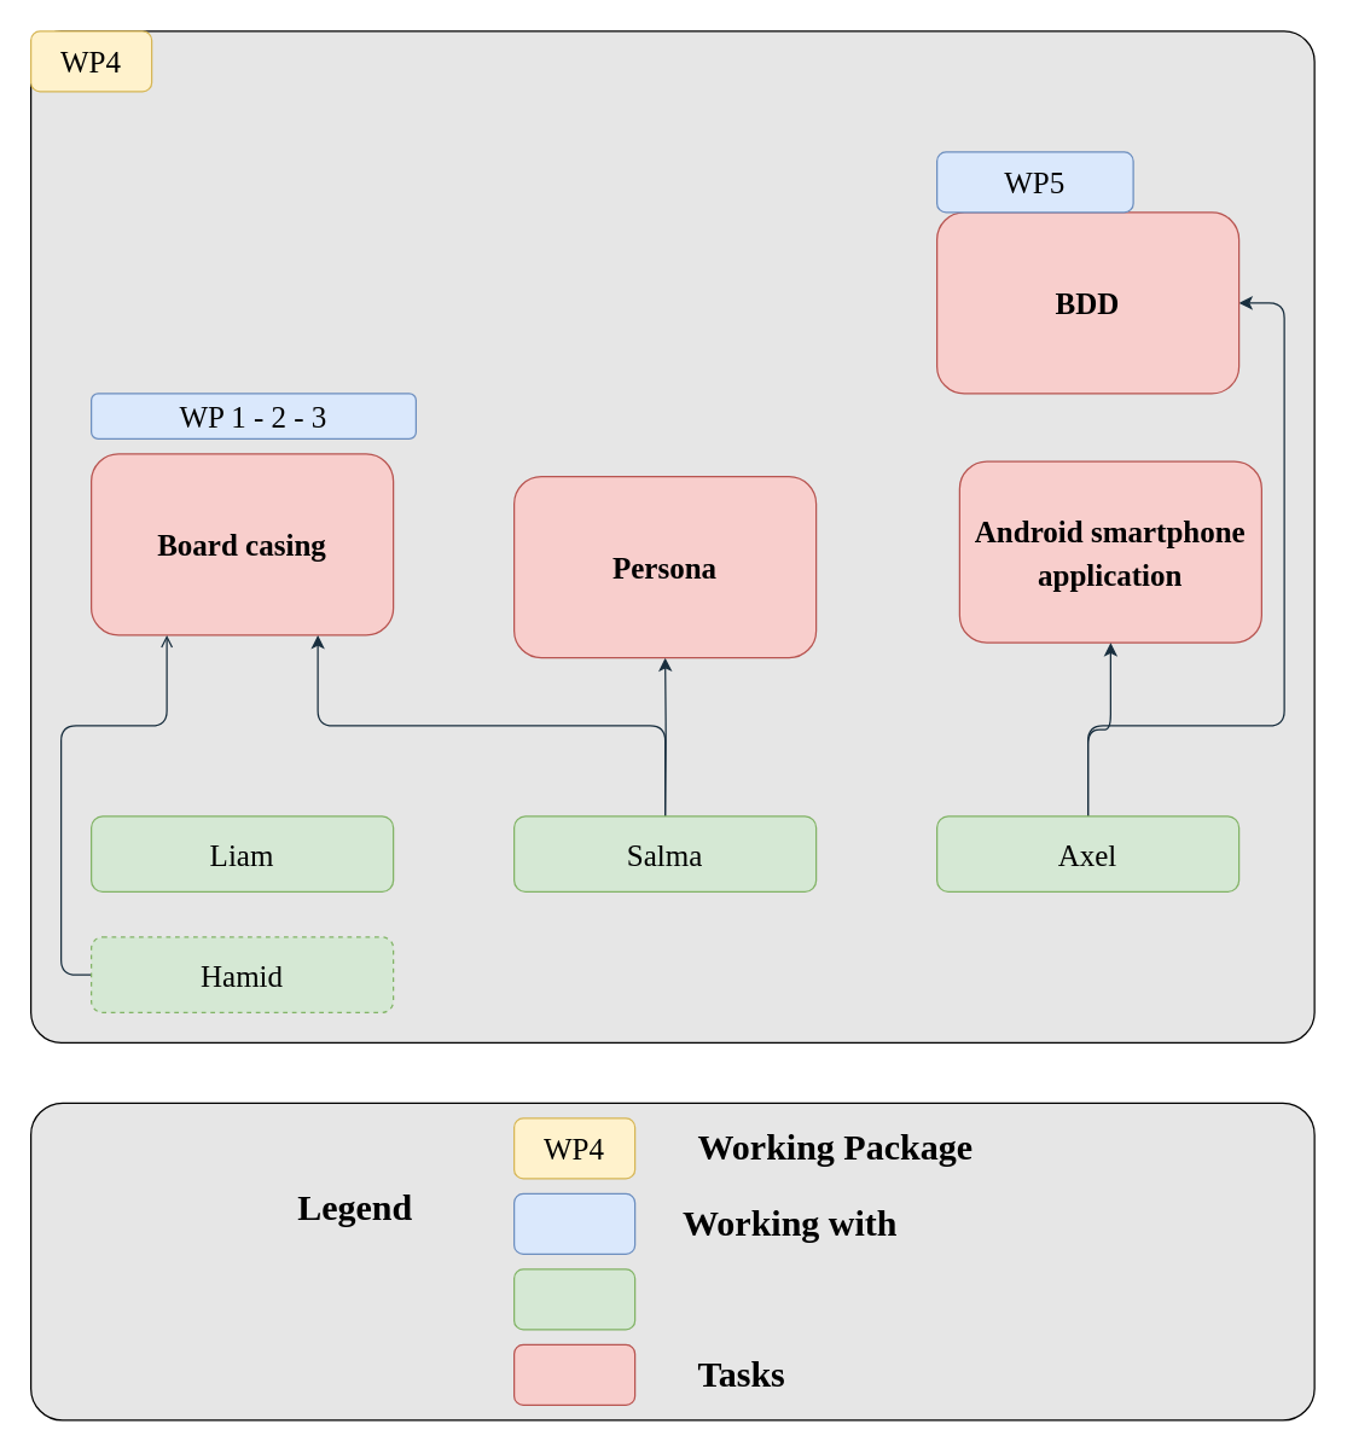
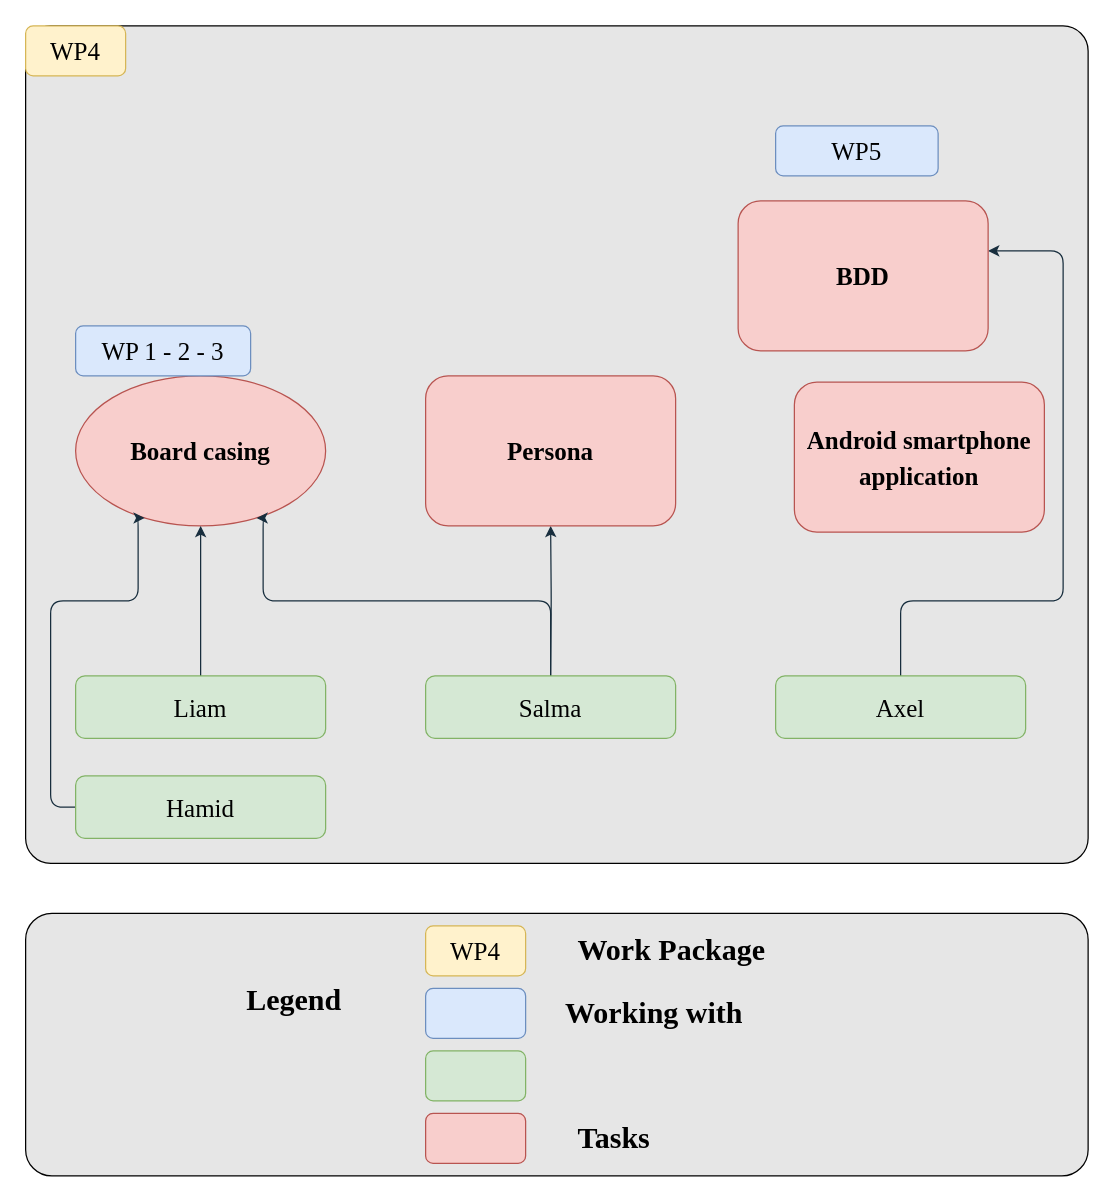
- <mxCell id="16" value="&lt;h1&gt;&lt;span style=&quot;text-align: left&quot;&gt;&lt;font style=&quot;font-size: 20px&quot;&gt;BDD&lt;/font&gt;&lt;/span&gt;&lt;/h1&gt;" style="whiteSpace=wrap;html=1;strokeColor=#b85450;fillColor=#f8cecc;rounded=1;fontFamily=Fuzzy Bubbles;fontSource=https%3A%2F%2Ffonts.googleapis.com%2Fcss%3Ffamily%3DFuzzy%2BBubbles;shadow=0;fillStyle=solid;glass=0;" parent="1" vertex="1"><mxGeometry x="620" y="140" width="200" height="120" as="geometry" /></mxCell>
+ <mxCell id="16" value="&lt;h1&gt;&lt;span style=&quot;text-align: left&quot;&gt;&lt;font style=&quot;font-size: 20px&quot;&gt;BDD&lt;/font&gt;&lt;/span&gt;&lt;/h1&gt;" style="whiteSpace=wrap;html=1;strokeColor=#b85450;fillColor=#f8cecc;rounded=1;fontFamily=Fuzzy Bubbles;fontSource=https%3A%2F%2Ffonts.googleapis.com%2Fcss%3Ffamily%3DFuzzy%2BBubbles;shadow=0;fillStyle=solid;glass=0;" parent="1" vertex="1"><mxGeometry x="590" y="160" width="200" height="120" as="geometry" /></mxCell>
- <mxCell id="17" value="&lt;span style=&quot;text-align: left&quot;&gt;&lt;font style=&quot;font-size: 20px&quot;&gt;WP 1 - 2 - 3&lt;/font&gt;&lt;/span&gt;" style="whiteSpace=wrap;html=1;strokeColor=#6c8ebf;fillColor=#dae8fc;rounded=1;fontFamily=Fuzzy Bubbles;fontSource=https%3A%2F%2Ffonts.googleapis.com%2Fcss%3Ffamily%3DFuzzy%2BBubbles;shadow=0;fillStyle=solid;" parent="1" vertex="1"><mxGeometry x="60" y="260" width="215" height="30" as="geometry" /></mxCell>
+ <mxCell id="17" value="&lt;span style=&quot;text-align: left&quot;&gt;&lt;font style=&quot;font-size: 20px&quot;&gt;WP 1 - 2 - 3&lt;/font&gt;&lt;/span&gt;" style="whiteSpace=wrap;html=1;strokeColor=#6c8ebf;fillColor=#dae8fc;rounded=1;fontFamily=Fuzzy Bubbles;fontSource=https%3A%2F%2Ffonts.googleapis.com%2Fcss%3Ffamily%3DFuzzy%2BBubbles;shadow=0;fillStyle=solid;" parent="1" vertex="1"><mxGeometry x="60" y="260" width="140" height="40" as="geometry" /></mxCell>
- <mxCell id="7" value="&lt;h1&gt;&lt;span style=&quot;text-align: left&quot;&gt;&lt;font style=&quot;font-size: 20px&quot;&gt;Board casing&lt;/font&gt;&lt;/span&gt;&lt;/h1&gt;" style="whiteSpace=wrap;html=1;strokeColor=#b85450;fillColor=#f8cecc;rounded=1;fontFamily=Fuzzy Bubbles;fontSource=https%3A%2F%2Ffonts.googleapis.com%2Fcss%3Ffamily%3DFuzzy%2BBubbles;shadow=0;fillStyle=solid;" parent="1" vertex="1"><mxGeometry x="60" y="300" width="200" height="120" as="geometry" /></mxCell>
+ <mxCell id="7" value="&lt;h1&gt;&lt;span style=&quot;text-align: left&quot;&gt;&lt;font style=&quot;font-size: 20px&quot;&gt;Board casing&lt;/font&gt;&lt;/span&gt;&lt;/h1&gt;" style="ellipse;whiteSpace=wrap;html=1;strokeColor=#b85450;fillColor=#f8cecc;fontFamily=Fuzzy Bubbles;fontSource=https%3A%2F%2Ffonts.googleapis.com%2Fcss%3Ffamily%3DFuzzy%2BBubbles;shadow=0;fillStyle=solid;" parent="1" vertex="1"><mxGeometry x="60" y="300" width="200" height="120" as="geometry" /></mxCell>
- <mxCell id="13" value="&lt;h1&gt;&lt;span style=&quot;text-align: left&quot;&gt;&lt;font style=&quot;font-size: 20px&quot;&gt;Persona&lt;/font&gt;&lt;/span&gt;&lt;/h1&gt;" style="whiteSpace=wrap;html=1;strokeColor=#b85450;fillColor=#f8cecc;rounded=1;fontFamily=Fuzzy Bubbles;fontSource=https%3A%2F%2Ffonts.googleapis.com%2Fcss%3Ffamily%3DFuzzy%2BBubbles;shadow=0;fillStyle=solid;" parent="1" vertex="1"><mxGeometry x="340" y="315" width="200" height="120" as="geometry" /></mxCell>
+ <mxCell id="13" value="&lt;h1&gt;&lt;span style=&quot;text-align: left&quot;&gt;&lt;font style=&quot;font-size: 20px&quot;&gt;Persona&lt;/font&gt;&lt;/span&gt;&lt;/h1&gt;" style="whiteSpace=wrap;html=1;strokeColor=#b85450;fillColor=#f8cecc;rounded=1;fontFamily=Fuzzy Bubbles;fontSource=https%3A%2F%2Ffonts.googleapis.com%2Fcss%3Ffamily%3DFuzzy%2BBubbles;shadow=0;fillStyle=solid;" parent="1" vertex="1"><mxGeometry x="340" y="300" width="200" height="120" as="geometry" /></mxCell>
- <mxCell id="14" style="edgeStyle=orthogonalEdgeStyle;curved=0;rounded=1;orthogonalLoop=1;jettySize=auto;html=1;entryX=0.25;entryY=1;entryDx=0;entryDy=0;fontColor=#1A1A1A;strokeColor=#182E3E;fontFamily=Fuzzy Bubbles;fontSource=https%3A%2F%2Ffonts.googleapis.com%2Fcss%3Ffamily%3DFuzzy%2BBubbles;shadow=0;endArrow=open;" parent="1" source="15" target="7" edge="1"><mxGeometry relative="1" as="geometry"><Array as="points"><mxPoint x="40" y="645" /><mxPoint x="40" y="480" /><mxPoint x="110" y="480" /></Array></mxGeometry></mxCell>
+ <mxCell id="14" style="edgeStyle=orthogonalEdgeStyle;curved=0;rounded=1;orthogonalLoop=1;jettySize=auto;html=1;entryX=0.25;entryY=1;entryDx=0;entryDy=0;fontColor=#1A1A1A;strokeColor=#182E3E;fontFamily=Fuzzy Bubbles;fontSource=https%3A%2F%2Ffonts.googleapis.com%2Fcss%3Ffamily%3DFuzzy%2BBubbles;shadow=0;" parent="1" source="15" target="7" edge="1"><mxGeometry relative="1" as="geometry"><Array as="points"><mxPoint x="40" y="645" /><mxPoint x="40" y="480" /><mxPoint x="110" y="480" /></Array></mxGeometry></mxCell>
- <mxCell id="4" style="edgeStyle=orthogonalEdgeStyle;curved=0;rounded=1;orthogonalLoop=1;jettySize=auto;html=1;entryX=0.5;entryY=1;entryDx=0;entryDy=0;fontColor=#1A1A1A;strokeColor=#182E3E;fontFamily=Fuzzy Bubbles;fontSource=https%3A%2F%2Ffonts.googleapis.com%2Fcss%3Ffamily%3DFuzzy%2BBubbles;shadow=0;" parent="1" source="6" target="3" edge="1"><mxGeometry relative="1" as="geometry" /></mxCell>
+ <mxCell id="9" style="edgeStyle=orthogonalEdgeStyle;curved=0;rounded=1;orthogonalLoop=1;jettySize=auto;html=1;entryX=0.5;entryY=1;entryDx=0;entryDy=0;fontColor=#1A1A1A;strokeColor=#182E3E;fontFamily=Fuzzy Bubbles;fontSource=https%3A%2F%2Ffonts.googleapis.com%2Fcss%3Ffamily%3DFuzzy%2BBubbles;shadow=0;" parent="1" source="10" target="7" edge="1"><mxGeometry relative="1" as="geometry" /></mxCell>
- <mxCell id="15" value="&lt;div style=&quot;text-align: left&quot;&gt;&lt;span style=&quot;font-size: 20px&quot;&gt;Hamid&lt;/span&gt;&lt;/div&gt;" style="whiteSpace=wrap;html=1;strokeColor=#82b366;fillColor=#d5e8d4;rounded=1;fontFamily=Fuzzy Bubbles;fontSource=https%3A%2F%2Ffonts.googleapis.com%2Fcss%3Ffamily%3DFuzzy%2BBubbles;shadow=0;fillStyle=solid;dashed=1;" parent="1" vertex="1"><mxGeometry x="60" y="620" width="200" height="50" as="geometry" /></mxCell>
+ <mxCell id="15" value="&lt;div style=&quot;text-align: left&quot;&gt;&lt;span style=&quot;font-size: 20px&quot;&gt;Hamid&lt;/span&gt;&lt;/div&gt;" style="whiteSpace=wrap;html=1;strokeColor=#82b366;fillColor=#d5e8d4;rounded=1;fontFamily=Fuzzy Bubbles;fontSource=https%3A%2F%2Ffonts.googleapis.com%2Fcss%3Ffamily%3DFuzzy%2BBubbles;shadow=0;fillStyle=solid;" parent="1" vertex="1"><mxGeometry x="60" y="620" width="200" height="50" as="geometry" /></mxCell>
- <mxCell id="27" value="&lt;h1&gt;&lt;font face=&quot;Fuzzy Bubbles&quot; data-font-src=&quot;https://fonts.googleapis.com/css?family=Fuzzy+Bubbles&quot;&gt;Working Package&lt;/font&gt;&lt;/h1&gt;" style="text;html=1;strokeColor=none;fillColor=none;align=left;verticalAlign=middle;whiteSpace=wrap;rounded=0;shadow=0;glass=0;fontFamily=Fuzzy Bubles;fontSource=https%3A%2F%2Ffonts.googleapis.com%2Fcss%3Ffamily%3DFuzzy%2BBubles;" parent="1" vertex="1"><mxGeometry x="460" y="740" width="200" height="40" as="geometry" /></mxCell>
+ <mxCell id="27" value="&lt;h1&gt;&lt;font face=&quot;Fuzzy Bubbles&quot; data-font-src=&quot;https://fonts.googleapis.com/css?family=Fuzzy+Bubbles&quot;&gt;Work Package&lt;/font&gt;&lt;/h1&gt;" style="text;html=1;strokeColor=none;fillColor=none;align=left;verticalAlign=middle;whiteSpace=wrap;rounded=0;shadow=0;glass=0;fontFamily=Fuzzy Bubles;fontSource=https%3A%2F%2Ffonts.googleapis.com%2Fcss%3Ffamily%3DFuzzy%2BBubles;" parent="1" vertex="1"><mxGeometry x="460" y="740" width="200" height="40" as="geometry" /></mxCell>
